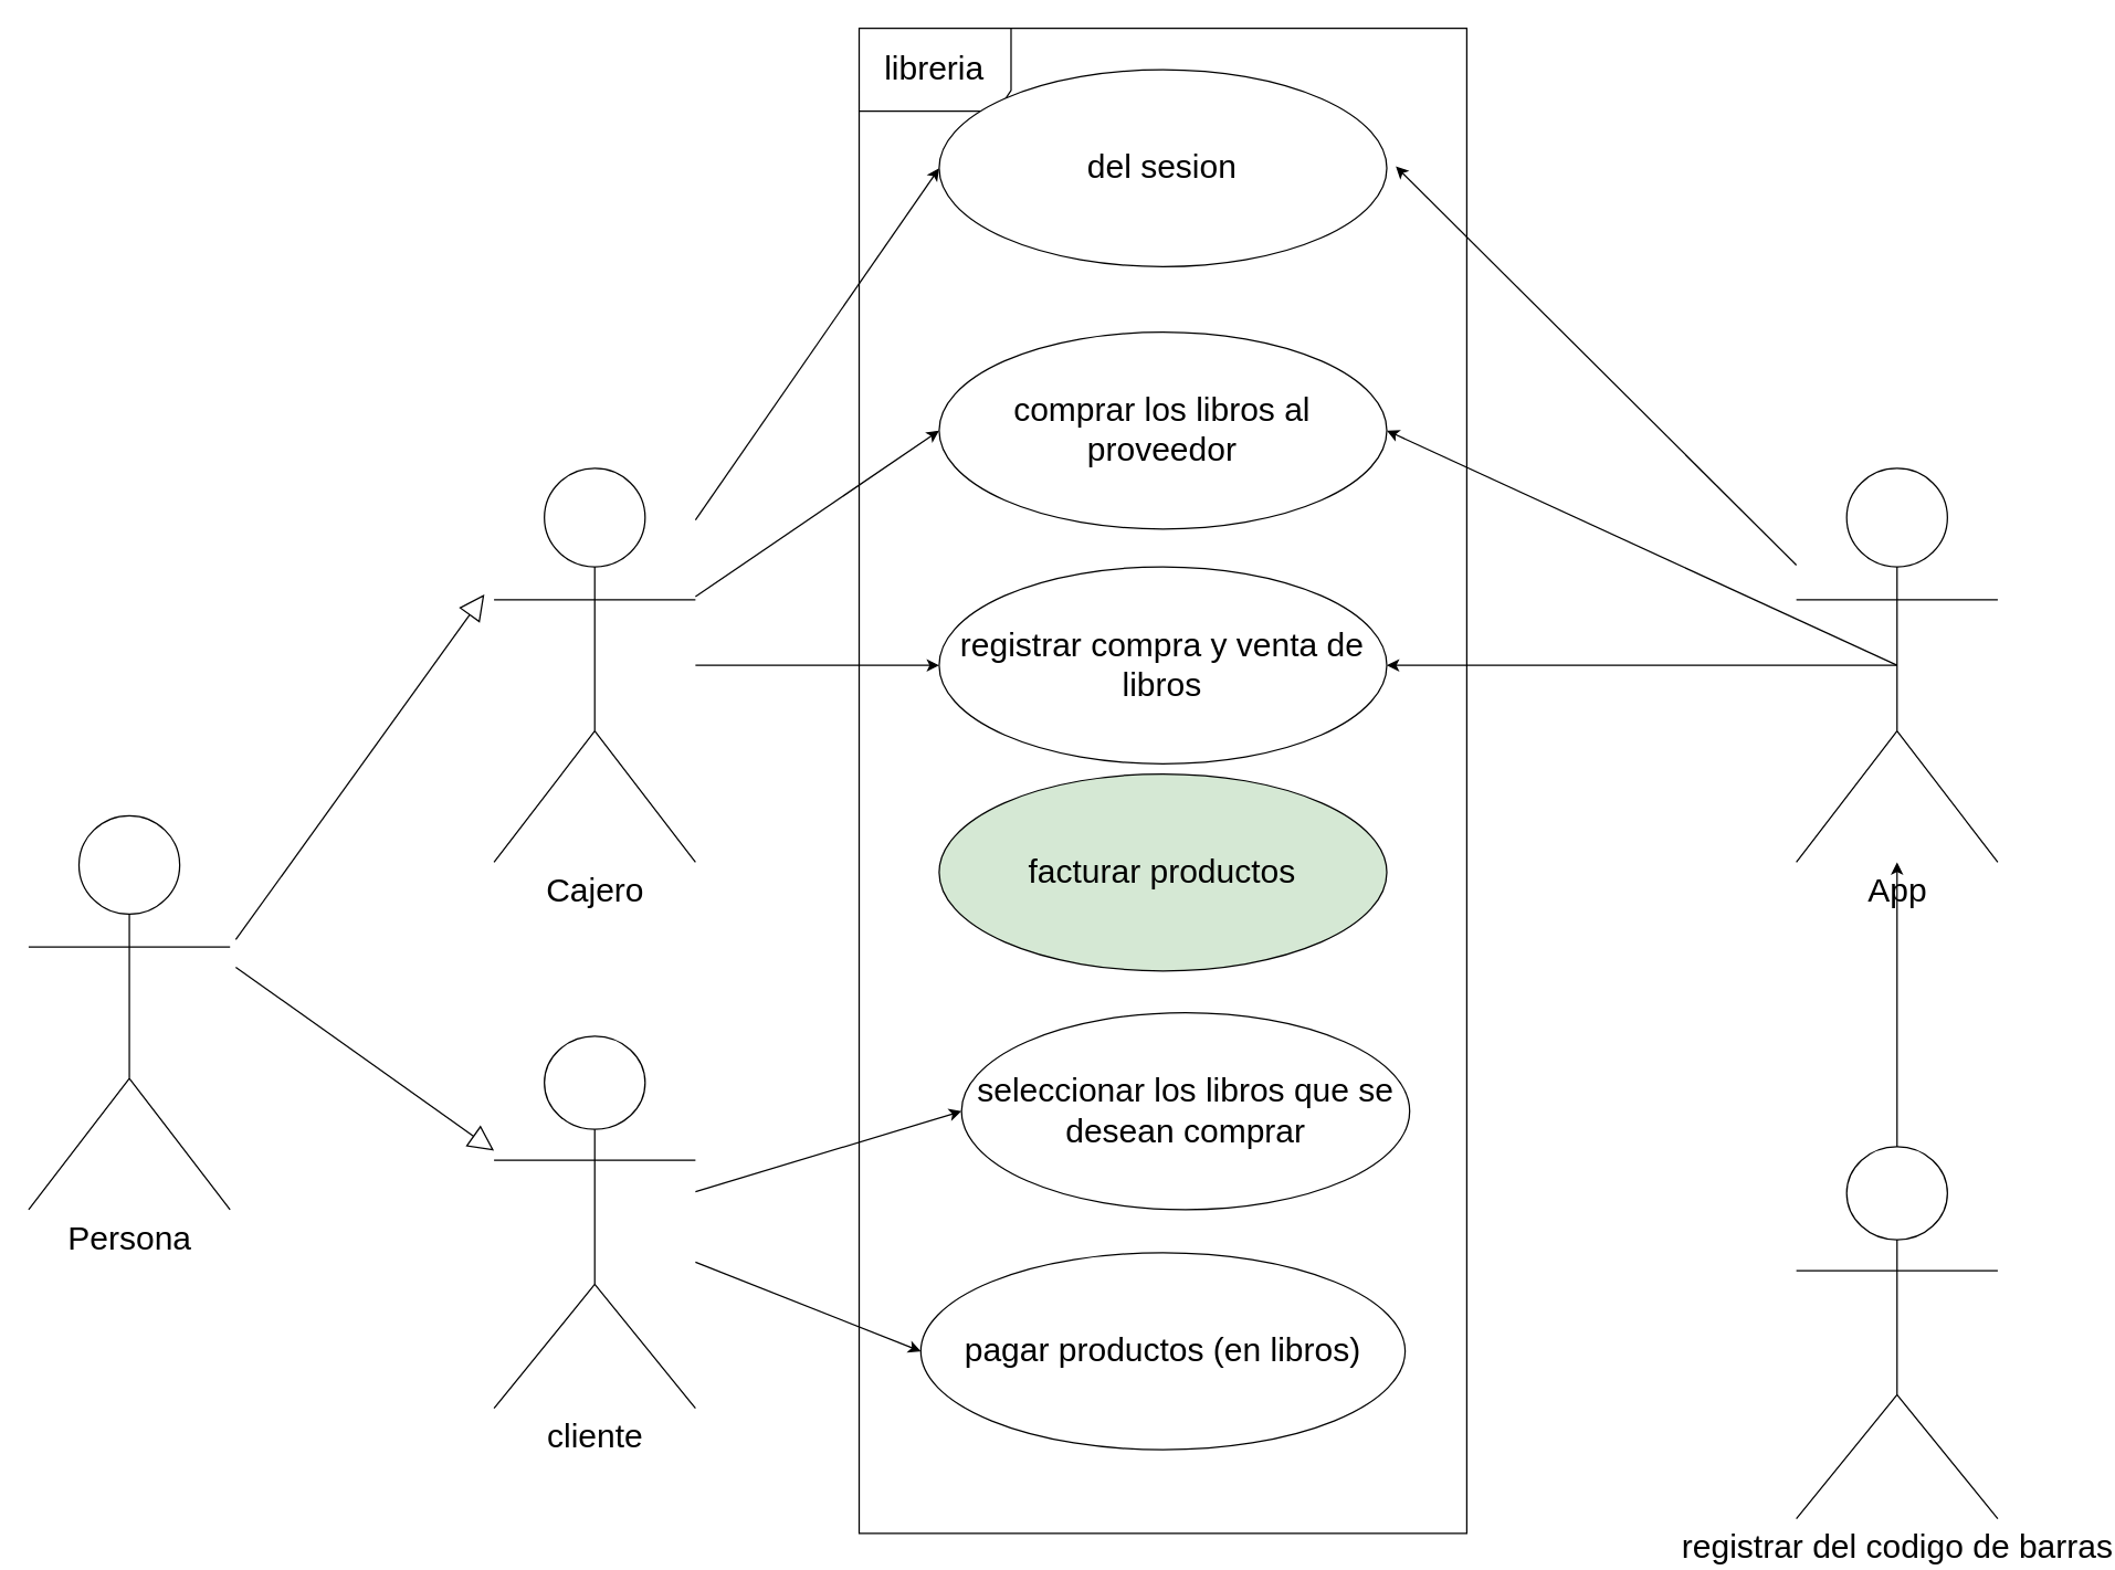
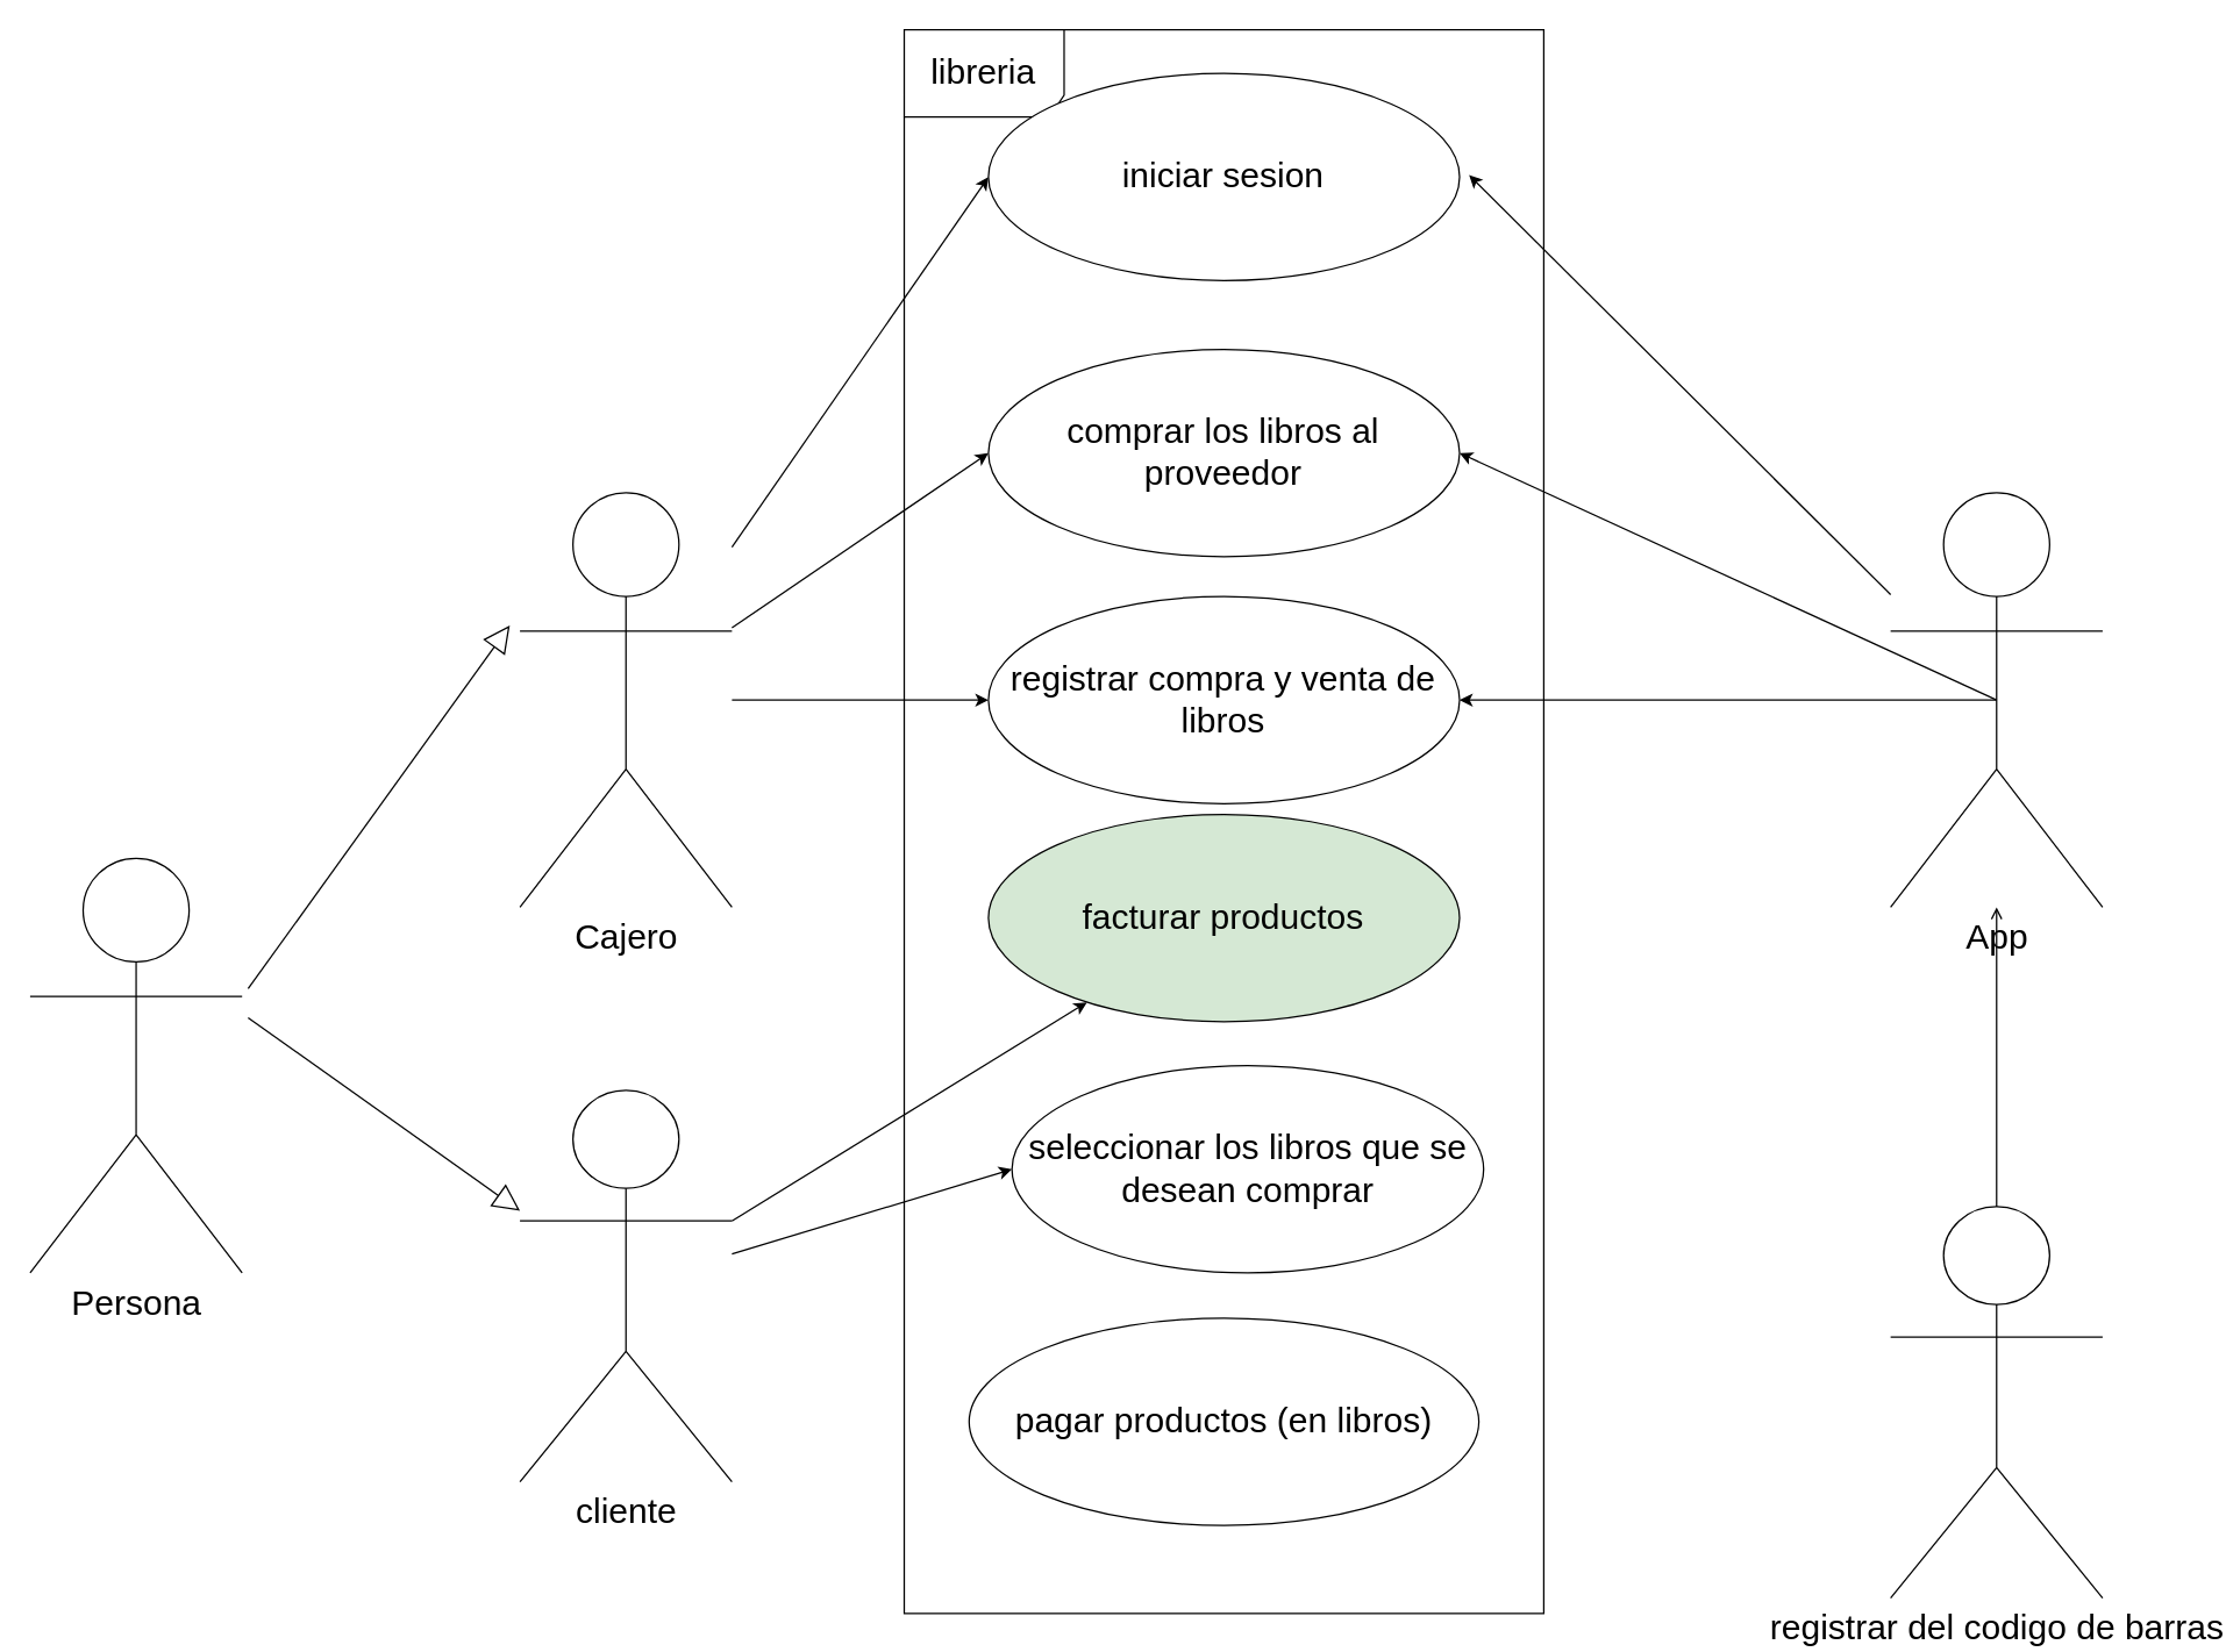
- <mxCell id="22" value="&lt;font style=&quot;font-size: 24px;&quot;&gt;del sesion&lt;/font&gt;" style="ellipse;whiteSpace=wrap;html=1;container=0;" parent="1" vertex="1"><mxGeometry x="679.31" y="49.996" width="324.138" height="142.642" as="geometry" /></mxCell>
+ <mxCell id="22" value="&lt;font style=&quot;font-size: 24px;&quot;&gt;iniciar sesion&lt;/font&gt;" style="ellipse;whiteSpace=wrap;html=1;container=0;" parent="1" vertex="1"><mxGeometry x="679.31" y="49.996" width="324.138" height="142.642" as="geometry" /></mxCell>
- <mxCell id="8" style="edgeStyle=none;html=1;fontSize=24;" parent="1" source="9" target="7" edge="1"><mxGeometry relative="1" as="geometry" /></mxCell>
+ <mxCell id="8" style="edgeStyle=none;html=1;fontSize=24;endArrow=open;" parent="1" source="9" target="7" edge="1"><mxGeometry relative="1" as="geometry" /></mxCell>
- <mxCell id="2" style="edgeStyle=none;html=1;entryX=0;entryY=0.5;entryDx=0;entryDy=0;fontSize=24;" parent="1" source="3" target="20" edge="1"><mxGeometry relative="1" as="geometry" /></mxCell>
+ <mxCell id="2" style="edgeStyle=none;html=1;fontSize=24;" parent="1" source="3" target="21" edge="1"><mxGeometry relative="1" as="geometry" /></mxCell>
